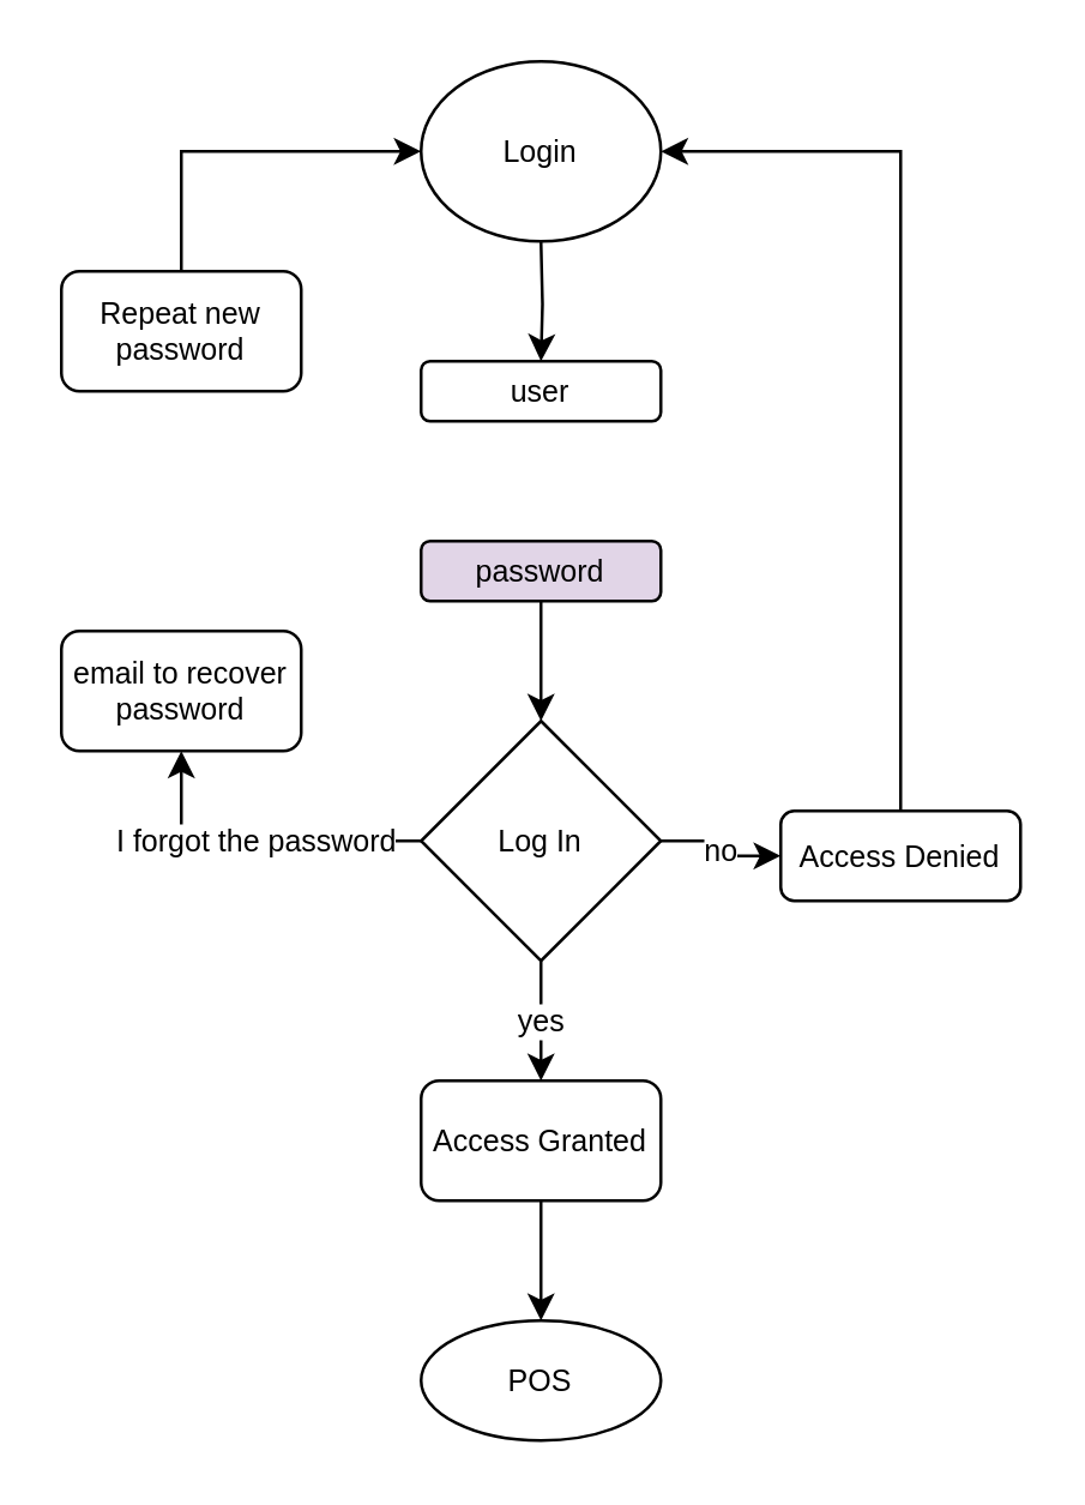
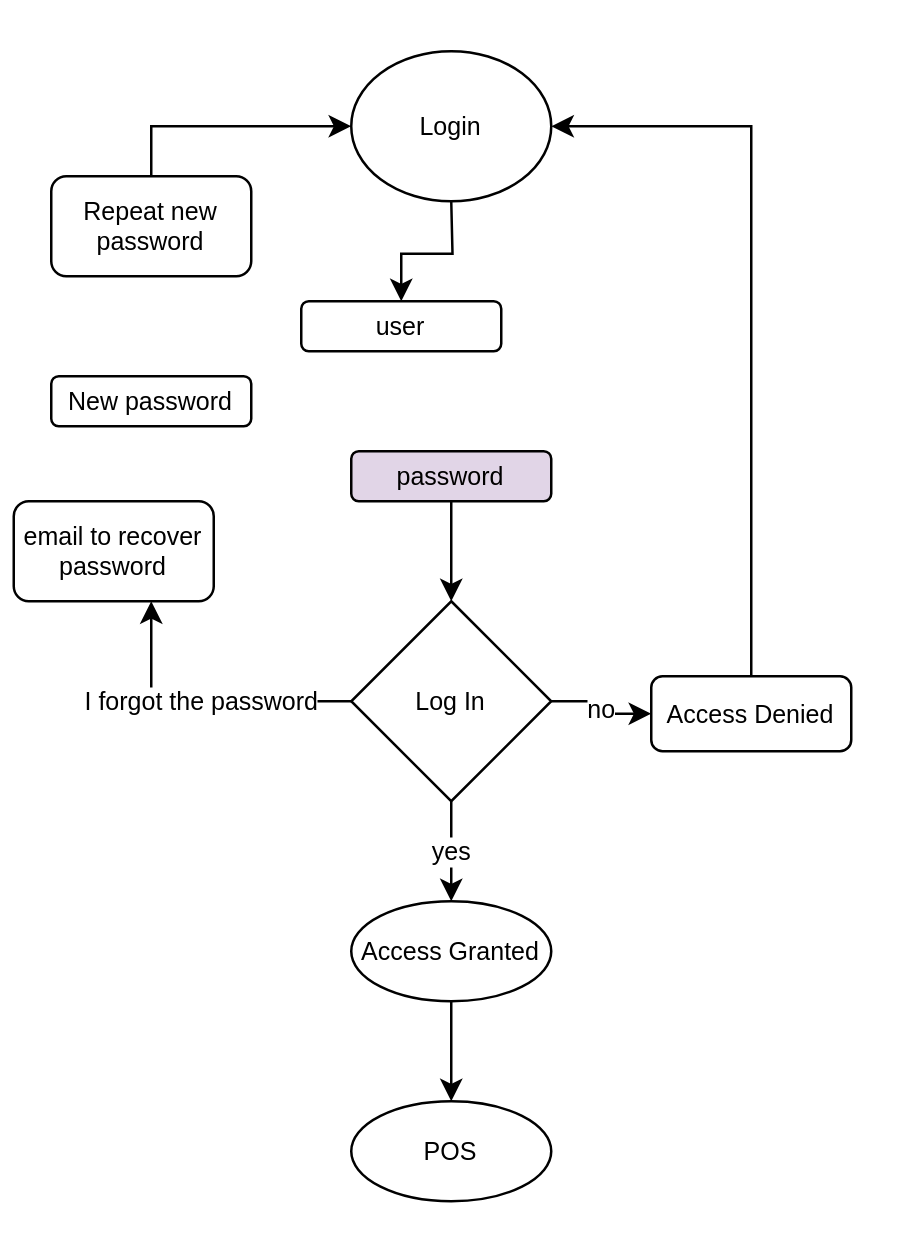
- <mxCell id="17" value="Repeat new password" style="rounded=1;whiteSpace=wrap;html=1;fontSize=10;align=center;" vertex="1" parent="1"><mxGeometry x="20" y="90" width="80" height="40" as="geometry" /></mxCell>
+ <mxCell id="17" value="Repeat new password" style="rounded=1;whiteSpace=wrap;html=1;fontSize=10;align=center;" vertex="1" parent="1"><mxGeometry x="20" y="70" width="80" height="40" as="geometry" /></mxCell>
- <mxCell id="9" value="user" style="rounded=1;whiteSpace=wrap;html=1;fontSize=10;align=center;" vertex="1" parent="1"><mxGeometry x="140" y="120" width="80" height="20" as="geometry" /></mxCell>
+ <mxCell id="9" value="user" style="rounded=1;whiteSpace=wrap;html=1;fontSize=10;align=center;" vertex="1" parent="1"><mxGeometry x="120" y="120" width="80" height="20" as="geometry" /></mxCell>
+ <mxCell id="15" value="New password" style="rounded=1;whiteSpace=wrap;html=1;fontSize=10;align=center;" vertex="1" parent="1"><mxGeometry x="20" y="150" width="80" height="20" as="geometry" /></mxCell>
- <mxCell id="14" value="email to recover password" style="rounded=1;whiteSpace=wrap;html=1;fontSize=10;align=center;" vertex="1" parent="1"><mxGeometry x="20" y="210" width="80" height="40" as="geometry" /></mxCell>
+ <mxCell id="14" value="email to recover password" style="rounded=1;whiteSpace=wrap;html=1;fontSize=10;align=center;" vertex="1" parent="1"><mxGeometry x="5" y="200" width="80" height="40" as="geometry" /></mxCell>
- <mxCell id="13" value="Access Granted" style="rounded=1;whiteSpace=wrap;html=1;fontSize=10;align=center;" vertex="1" parent="1"><mxGeometry x="140" y="360" width="80" height="40" as="geometry" /></mxCell>
+ <mxCell id="13" value="Access Granted" style="ellipse;whiteSpace=wrap;html=1;fontSize=10;align=center;" vertex="1" parent="1"><mxGeometry x="140" y="360" width="80" height="40" as="geometry" /></mxCell>
